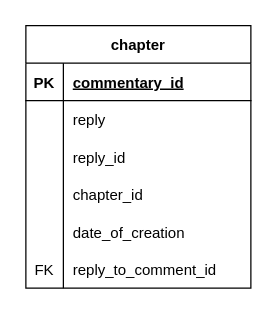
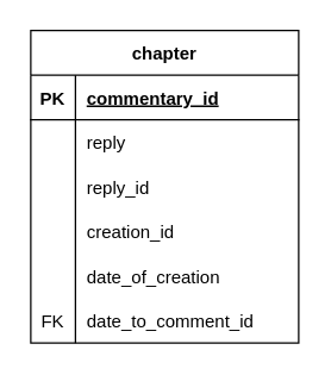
- <mxCell id="14" value="chapter_id" style="shape=partialRectangle;connectable=0;fillColor=none;top=0;left=0;bottom=0;right=0;align=left;spacingLeft=6;overflow=hidden;" vertex="1" parent="12"><mxGeometry x="30" width="150" height="30" as="geometry"><mxRectangle width="150" height="30" as="alternateBounds" /></mxGeometry></mxCell>
+ <mxCell id="14" value="creation_id" style="shape=partialRectangle;connectable=0;fillColor=none;top=0;left=0;bottom=0;right=0;align=left;spacingLeft=6;overflow=hidden;" vertex="1" parent="12"><mxGeometry x="30" width="150" height="30" as="geometry"><mxRectangle width="150" height="30" as="alternateBounds" /></mxGeometry></mxCell>
- <mxCell id="20" value="reply_to_comment_id" style="shape=partialRectangle;connectable=0;fillColor=none;top=0;left=0;bottom=0;right=0;align=left;spacingLeft=6;fontStyle=0;overflow=hidden;" vertex="1" parent="18"><mxGeometry x="30" width="150" height="30" as="geometry"><mxRectangle width="150" height="30" as="alternateBounds" /></mxGeometry></mxCell>
+ <mxCell id="20" value="date_to_comment_id" style="shape=partialRectangle;connectable=0;fillColor=none;top=0;left=0;bottom=0;right=0;align=left;spacingLeft=6;fontStyle=0;overflow=hidden;" vertex="1" parent="18"><mxGeometry x="30" width="150" height="30" as="geometry"><mxRectangle width="150" height="30" as="alternateBounds" /></mxGeometry></mxCell>
